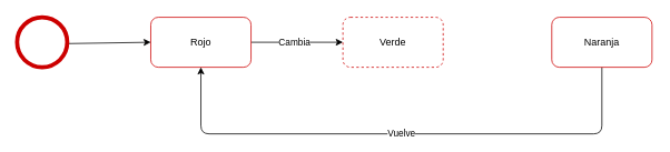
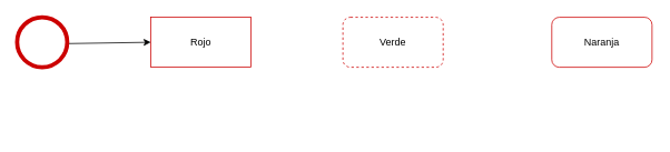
- <mxCell id="6" value="Rojo" style="rounded=1;whiteSpace=wrap;html=1;strokeColor=#CC0000;gradientColor=none;" parent="1" vertex="1"><mxGeometry x="180" y="20" width="120" height="60" as="geometry" /></mxCell>
+ <mxCell id="6" value="Rojo" style="whiteSpace=wrap;html=1;strokeColor=#CC0000;gradientColor=none;rounded=0;" parent="1" vertex="1"><mxGeometry x="180" y="20" width="120" height="60" as="geometry" /></mxCell>
- <mxCell id="4" style="edgeStyle=none;html=1;entryX=0;entryY=0.5;entryDx=0;entryDy=0;" parent="1" source="6" target="7" edge="1"><mxGeometry relative="1" as="geometry" /></mxCell>
- <mxCell id="5" value="Cambia" style="edgeLabel;html=1;align=center;verticalAlign=middle;resizable=0;points=[];" parent="4" vertex="1" connectable="0"><mxGeometry x="-0.317" y="-1" relative="1" as="geometry"><mxPoint x="13" y="-1" as="offset" /></mxGeometry></mxCell>
- <mxCell id="8" value="Vuelve" style="edgeStyle=none;html=1;entryX=0.5;entryY=1;entryDx=0;entryDy=0;" edge="1" parent="1" source="9" target="6"><mxGeometry relative="1" as="geometry"><Array as="points"><mxPoint x="720" y="160" /><mxPoint x="240" y="160" /></Array></mxGeometry></mxCell>
